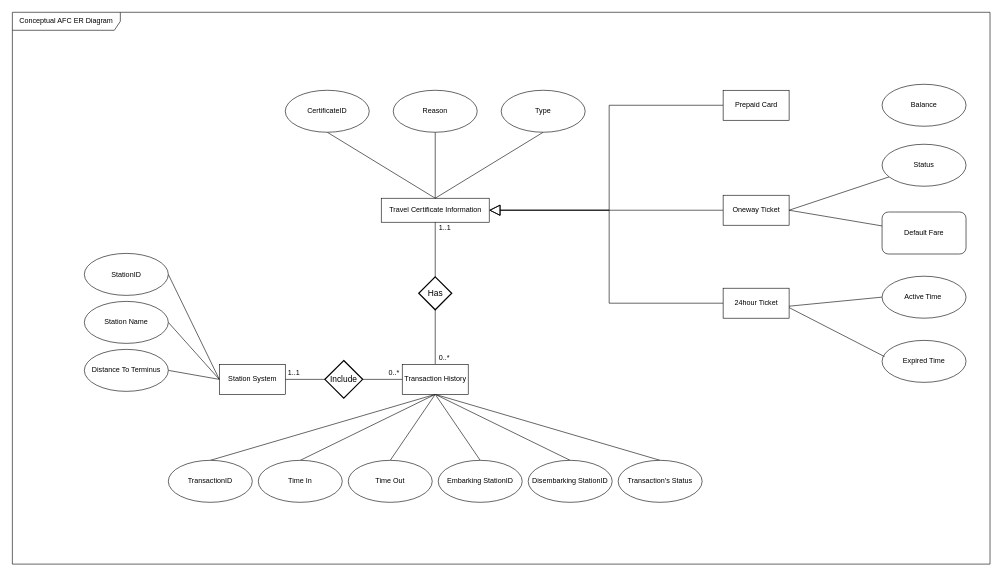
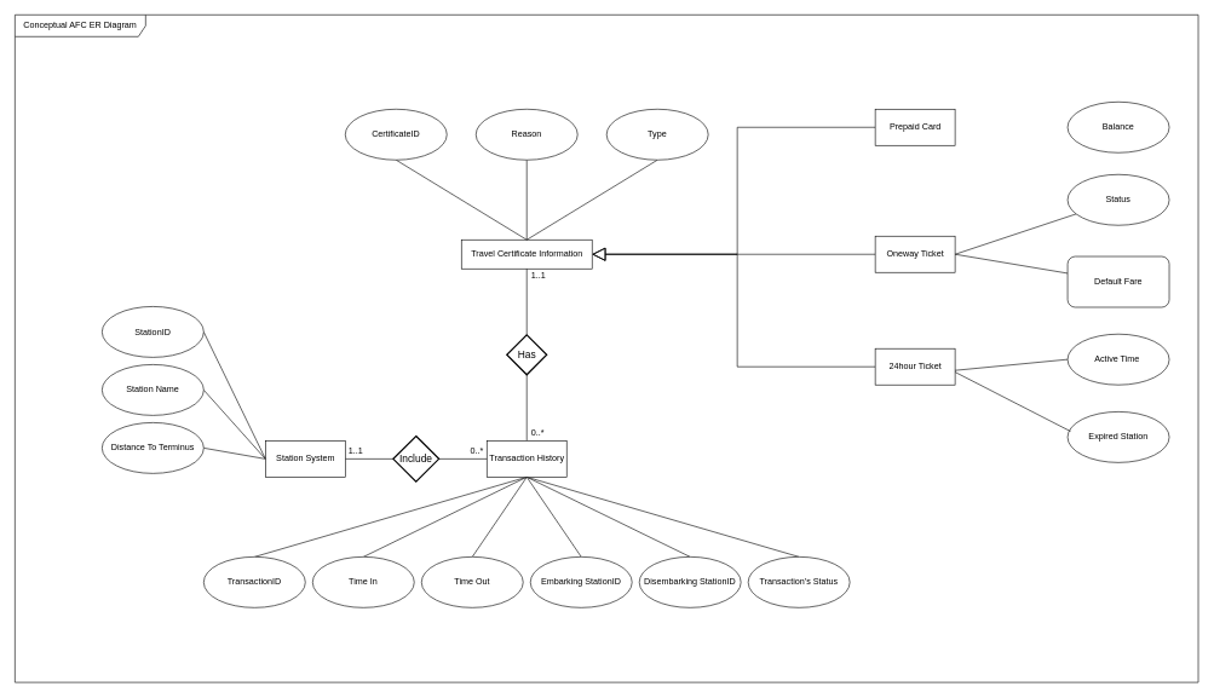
- <mxCell id="51" value="Expired Time" style="ellipse;whiteSpace=wrap;html=1;" parent="1" vertex="1"><mxGeometry x="1470" y="567" width="140" height="70" as="geometry" /></mxCell>
+ <mxCell id="51" value="Expired Station" style="ellipse;whiteSpace=wrap;html=1;" parent="1" vertex="1"><mxGeometry x="1470" y="567" width="140" height="70" as="geometry" /></mxCell>
